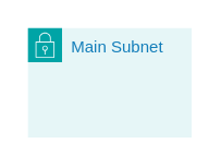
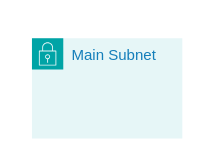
- <mxCell id="2" value="Main Subnet" style="whiteSpace=wrap;rounded=0;fillColor=#E6F6F7;strokeColor=#00A4A6;dashed=0;fontSize=12;fontStyle=0;shape=mxgraph.aws4.group;grIcon=mxgraph.aws4.group_security_group;grStroke=0;verticalAlign=top;align=left;spacingLeft=30;fontColor=#147EBA;" vertex="1" parent="1"><mxGeometry x="20" y="20" width="120" height="80" as="geometry" /></mxCell>
+ <mxCell id="2" value="Main Subnet" style="whiteSpace=wrap;rounded=0;fillColor=#E6F6F7;strokeColor=#00A4A6;dashed=0;fontSize=12;fontStyle=0;shape=mxgraph.aws4.group;grIcon=mxgraph.aws4.group_security_group;grStroke=0;verticalAlign=top;align=left;spacingLeft=30;fontColor=#147EBA;" vertex="1" parent="1"><mxGeometry x="25" y="30" width="120" height="80" as="geometry" /></mxCell>
